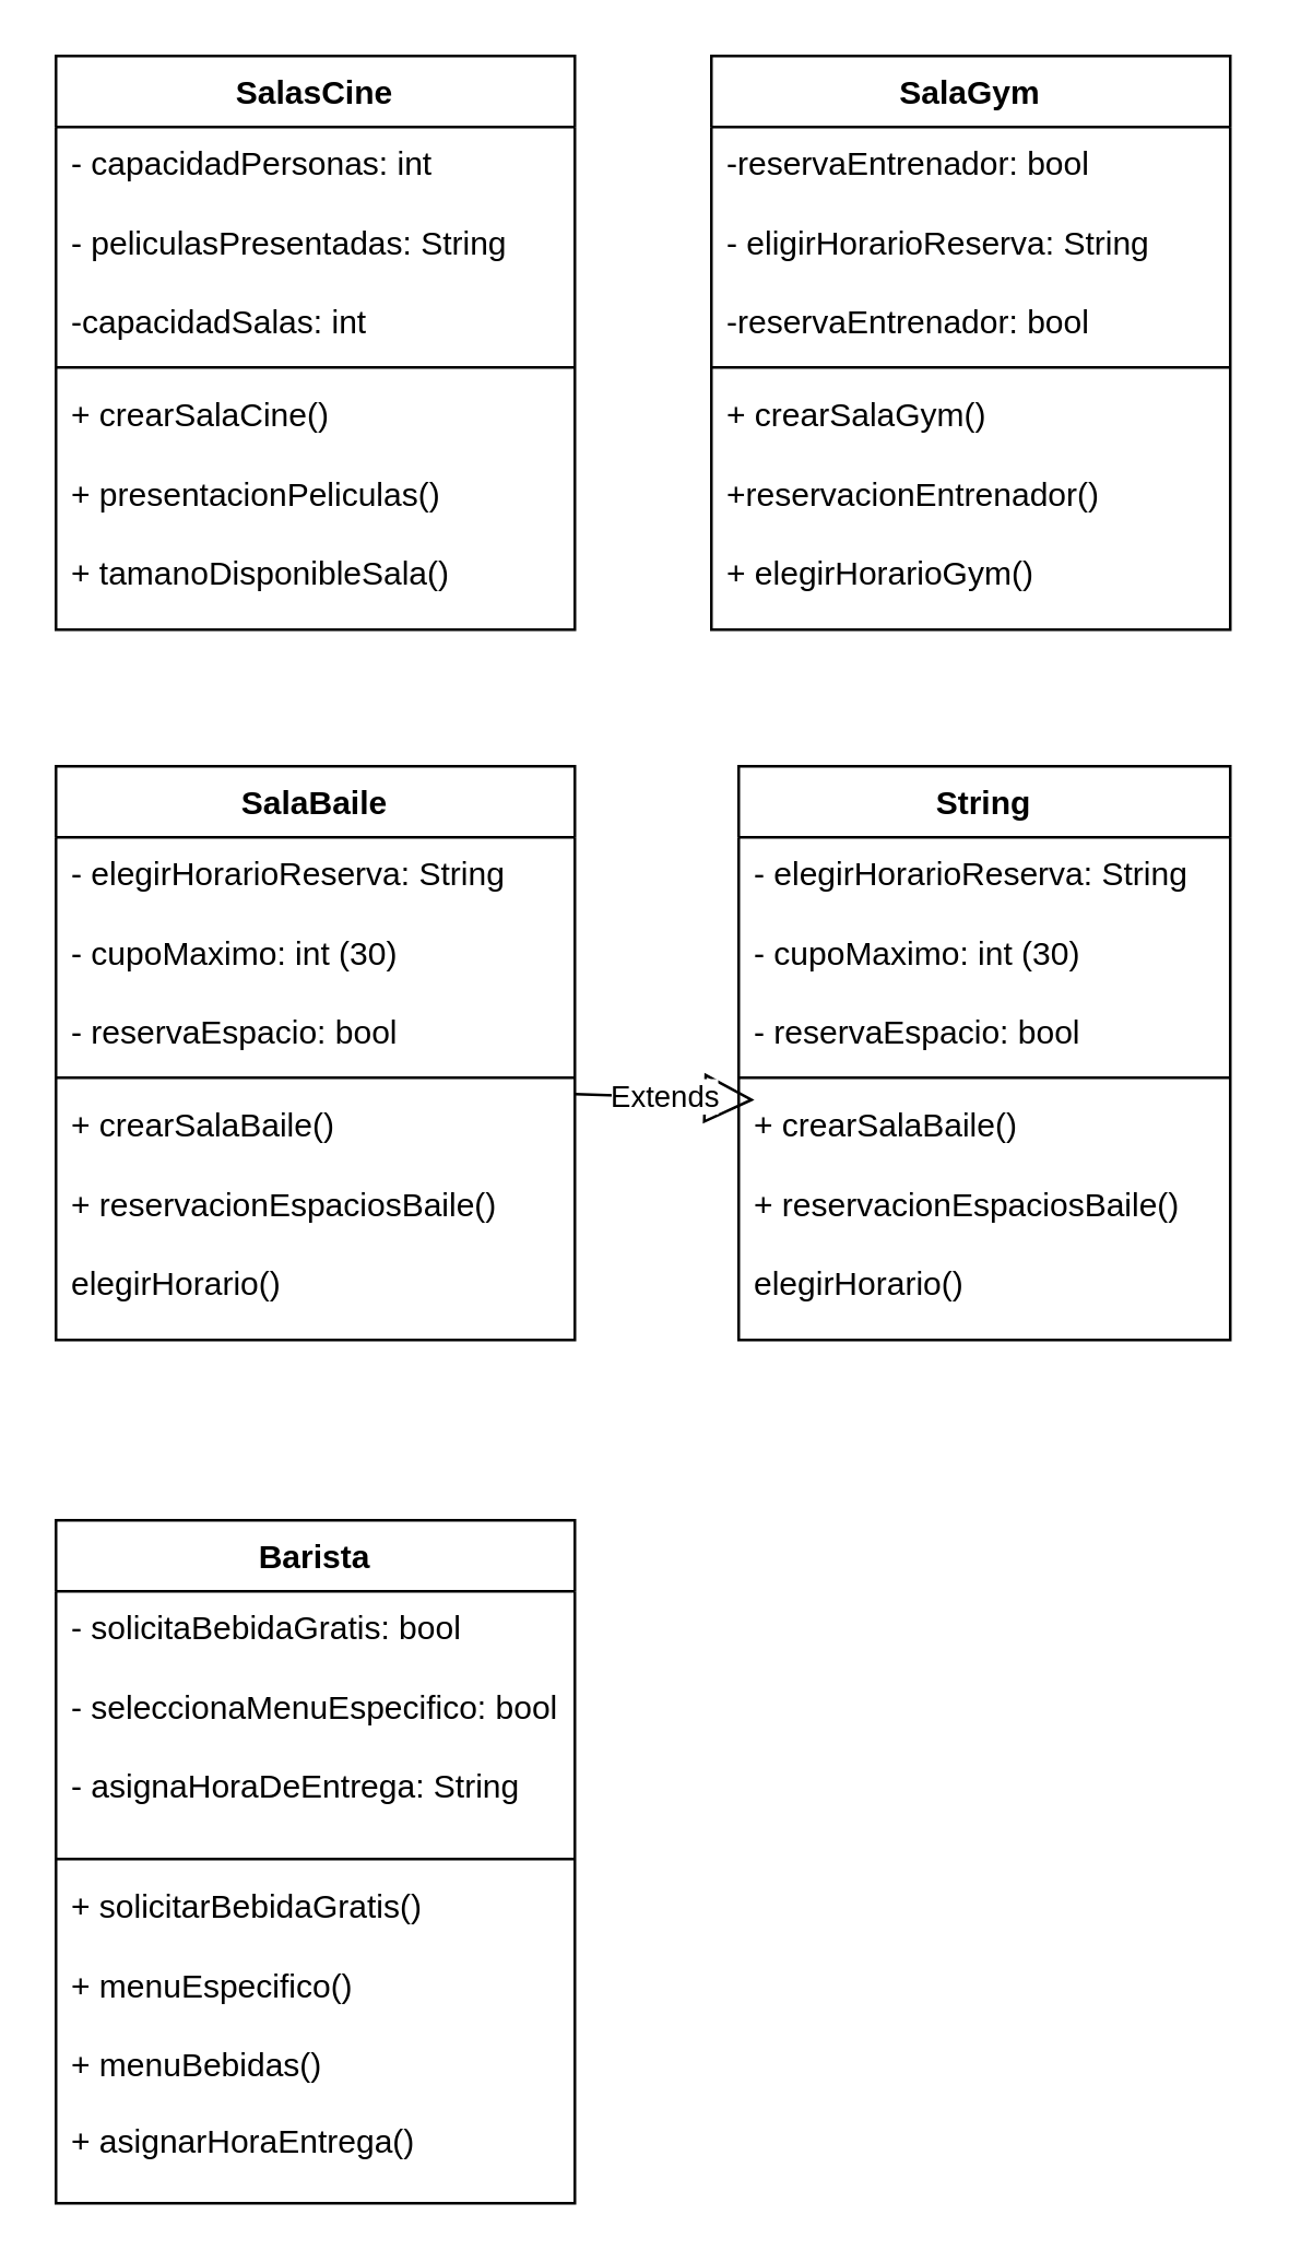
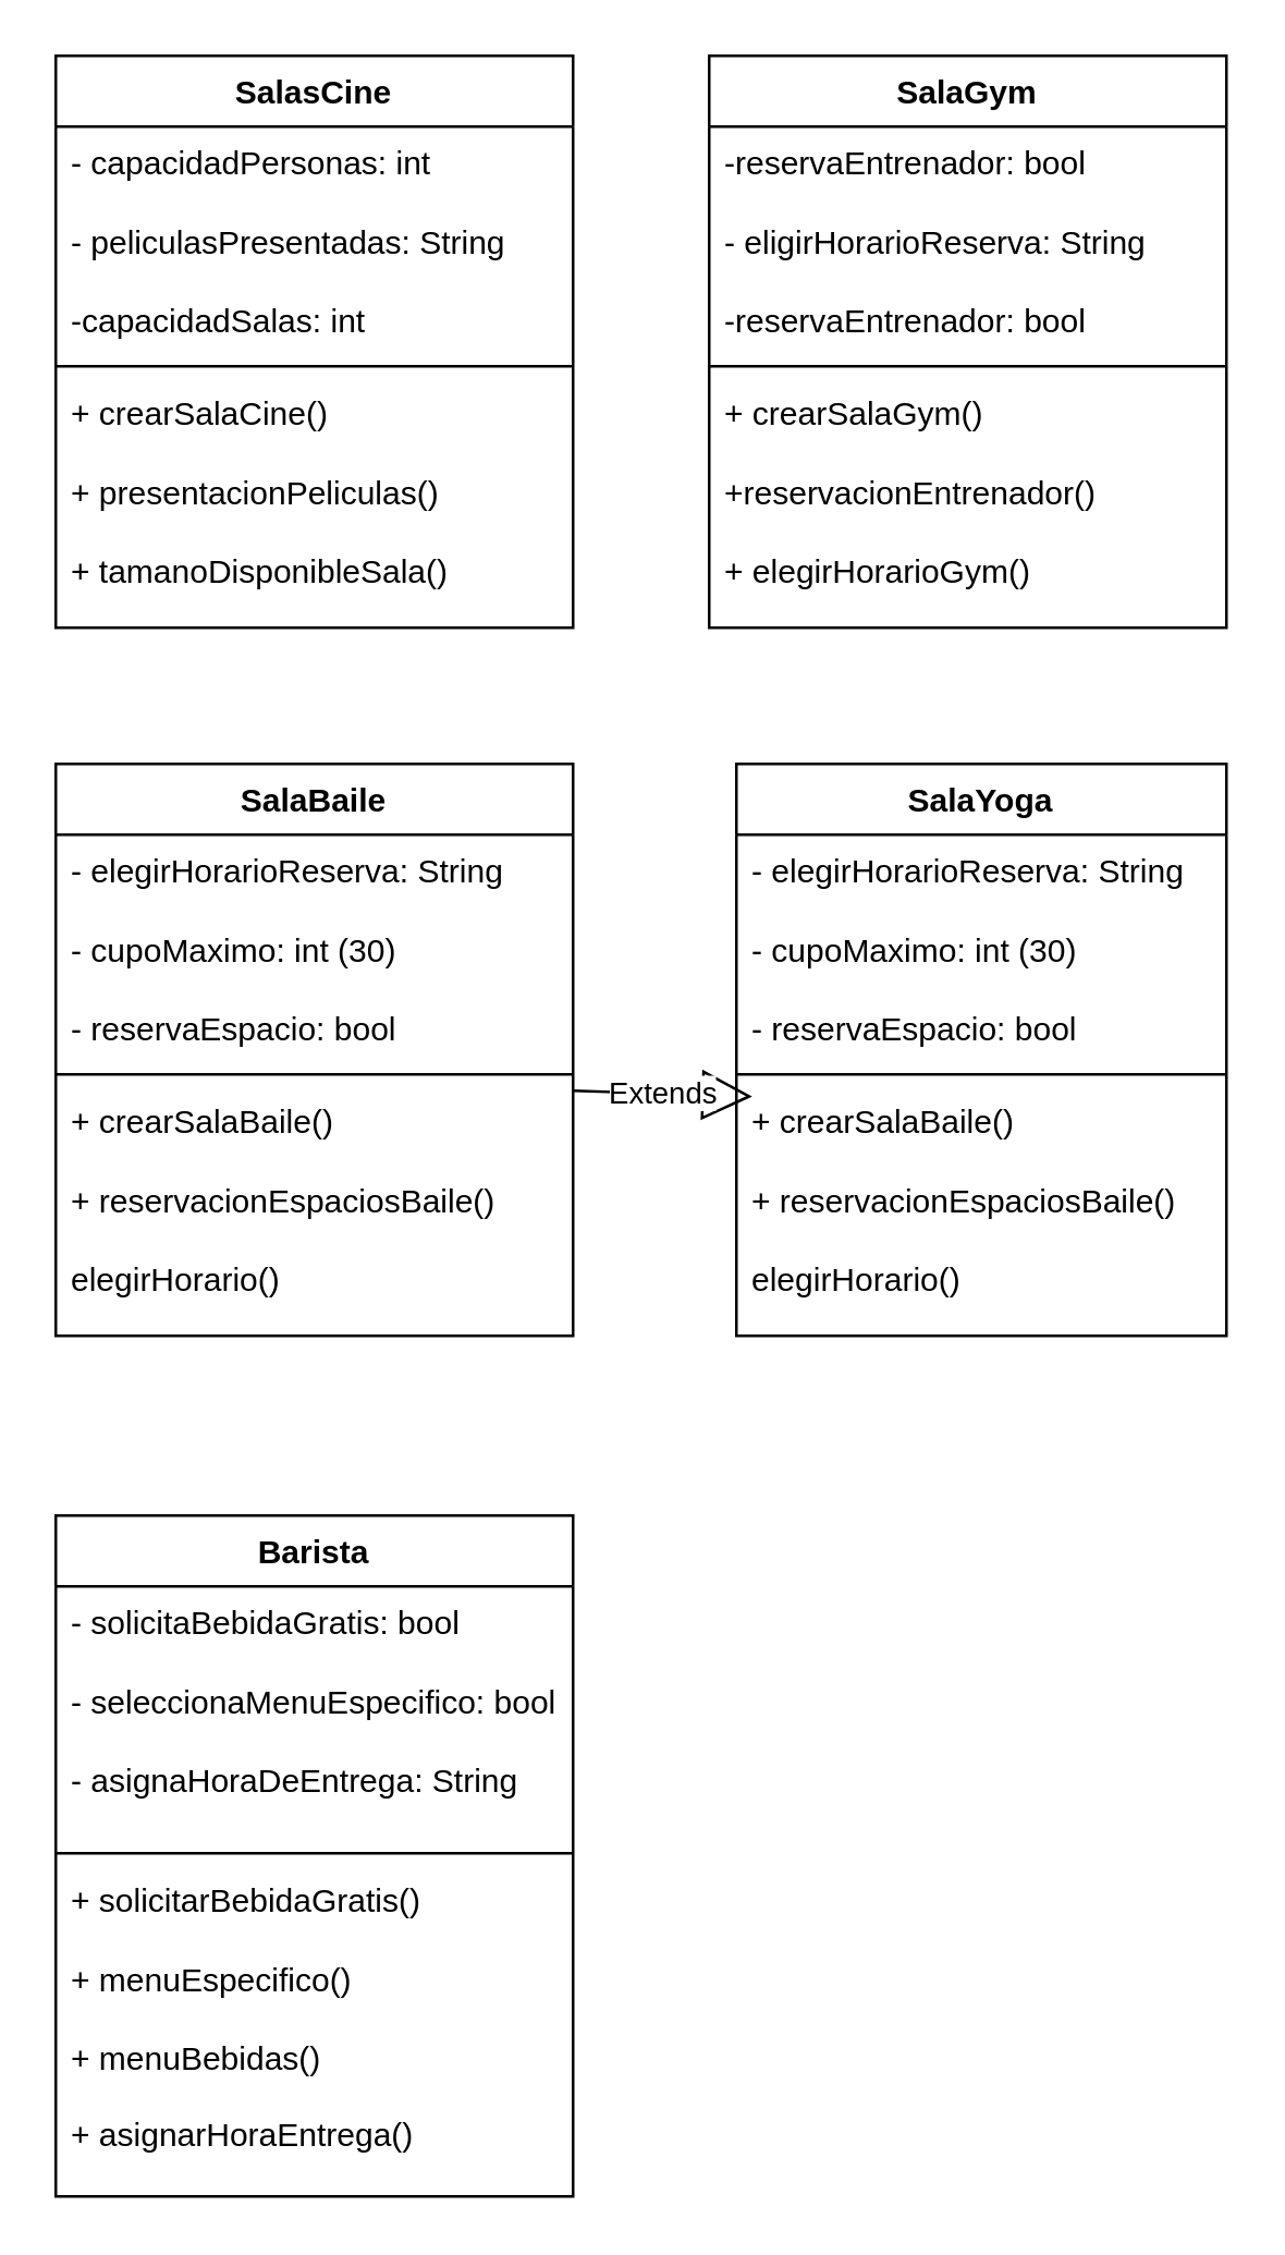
- <mxCell id="14" value="String&lt;div&gt;&lt;br&gt;&lt;/div&gt;" style="swimlane;fontStyle=1;align=center;verticalAlign=top;childLayout=stackLayout;horizontal=1;startSize=26;horizontalStack=0;resizeParent=1;resizeParentMax=0;resizeLast=0;collapsible=1;marginBottom=0;whiteSpace=wrap;html=1;" vertex="1" parent="1"><mxGeometry x="270" y="280" width="180" height="210" as="geometry" /></mxCell>
+ <mxCell id="14" value="SalaYoga&lt;div&gt;&lt;br&gt;&lt;/div&gt;" style="swimlane;fontStyle=1;align=center;verticalAlign=top;childLayout=stackLayout;horizontal=1;startSize=26;horizontalStack=0;resizeParent=1;resizeParentMax=0;resizeLast=0;collapsible=1;marginBottom=0;whiteSpace=wrap;html=1;" vertex="1" parent="1"><mxGeometry x="270" y="280" width="180" height="210" as="geometry" /></mxCell>
